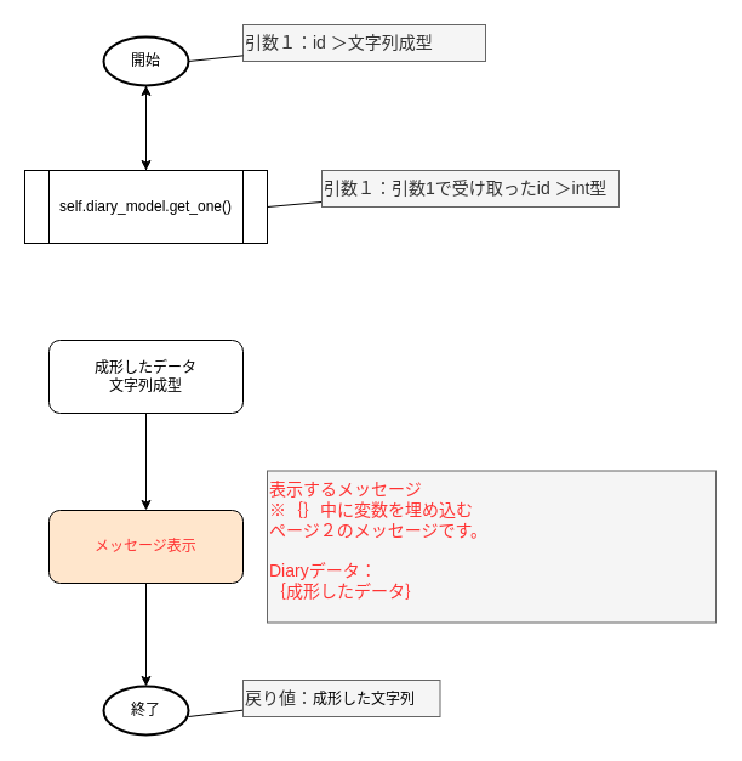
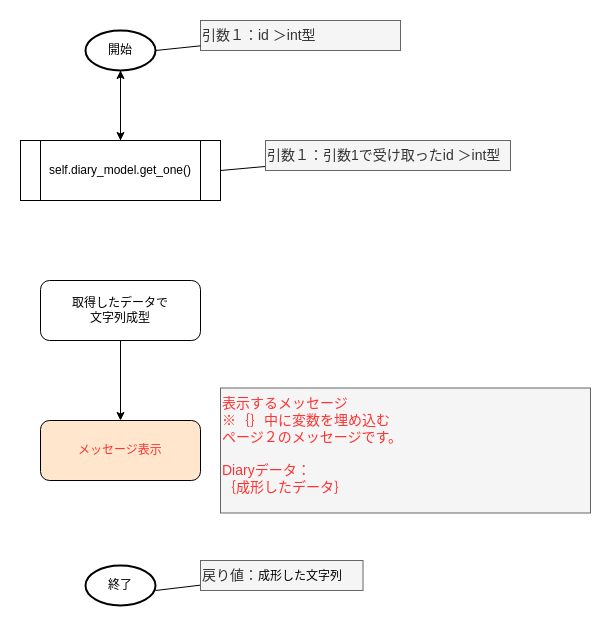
- <mxCell id="4" value="&lt;div&gt;&lt;font style=&quot;font-size: 14px;&quot;&gt;引数１：id ＞文字列成型&lt;/font&gt;&lt;/div&gt;" style="text;html=1;align=left;verticalAlign=top;whiteSpace=wrap;rounded=0;fillColor=#f5f5f5;fontColor=#333333;strokeColor=#666666;" parent="1" vertex="1"><mxGeometry x="200" y="20" width="200" height="30" as="geometry" /></mxCell>
+ <mxCell id="4" value="&lt;div&gt;&lt;font style=&quot;font-size: 14px;&quot;&gt;引数１：id ＞int型&lt;/font&gt;&lt;/div&gt;" style="text;html=1;align=left;verticalAlign=top;whiteSpace=wrap;rounded=0;fillColor=#f5f5f5;fontColor=#333333;strokeColor=#666666;" parent="1" vertex="1"><mxGeometry x="200" y="20" width="200" height="30" as="geometry" /></mxCell>
- <mxCell id="11" value="成形したデータ&lt;div&gt;文字列成型&lt;/div&gt;" style="rounded=1;whiteSpace=wrap;html=1;" parent="1" vertex="1"><mxGeometry x="40" y="280" width="160" height="60" as="geometry" /></mxCell>
+ <mxCell id="11" value="取得したデータで&lt;div&gt;文字列成型&lt;/div&gt;" style="rounded=1;whiteSpace=wrap;html=1;" parent="1" vertex="1"><mxGeometry x="40" y="280" width="160" height="60" as="geometry" /></mxCell>
- <mxCell id="17" style="edgeStyle=orthogonalEdgeStyle;rounded=0;orthogonalLoop=1;jettySize=auto;html=1;entryX=0.5;entryY=0;entryDx=0;entryDy=0;entryPerimeter=0;" parent="1" source="15" target="14" edge="1"><mxGeometry relative="1" as="geometry" /></mxCell>
